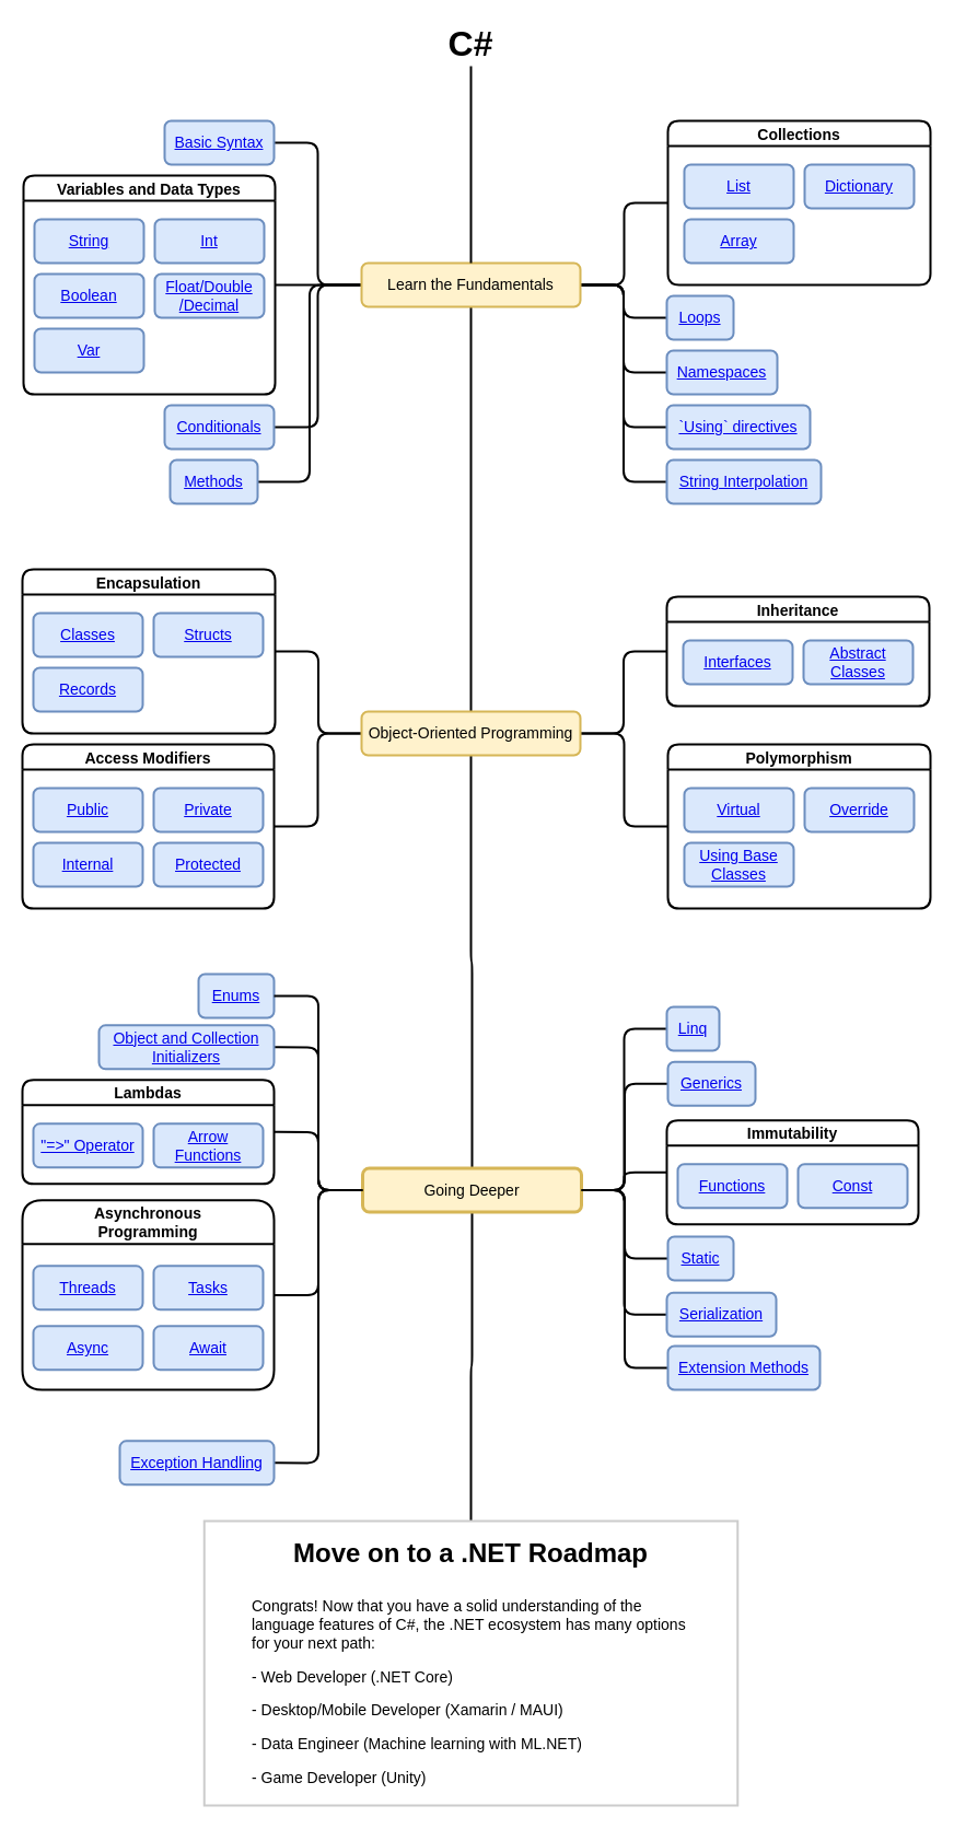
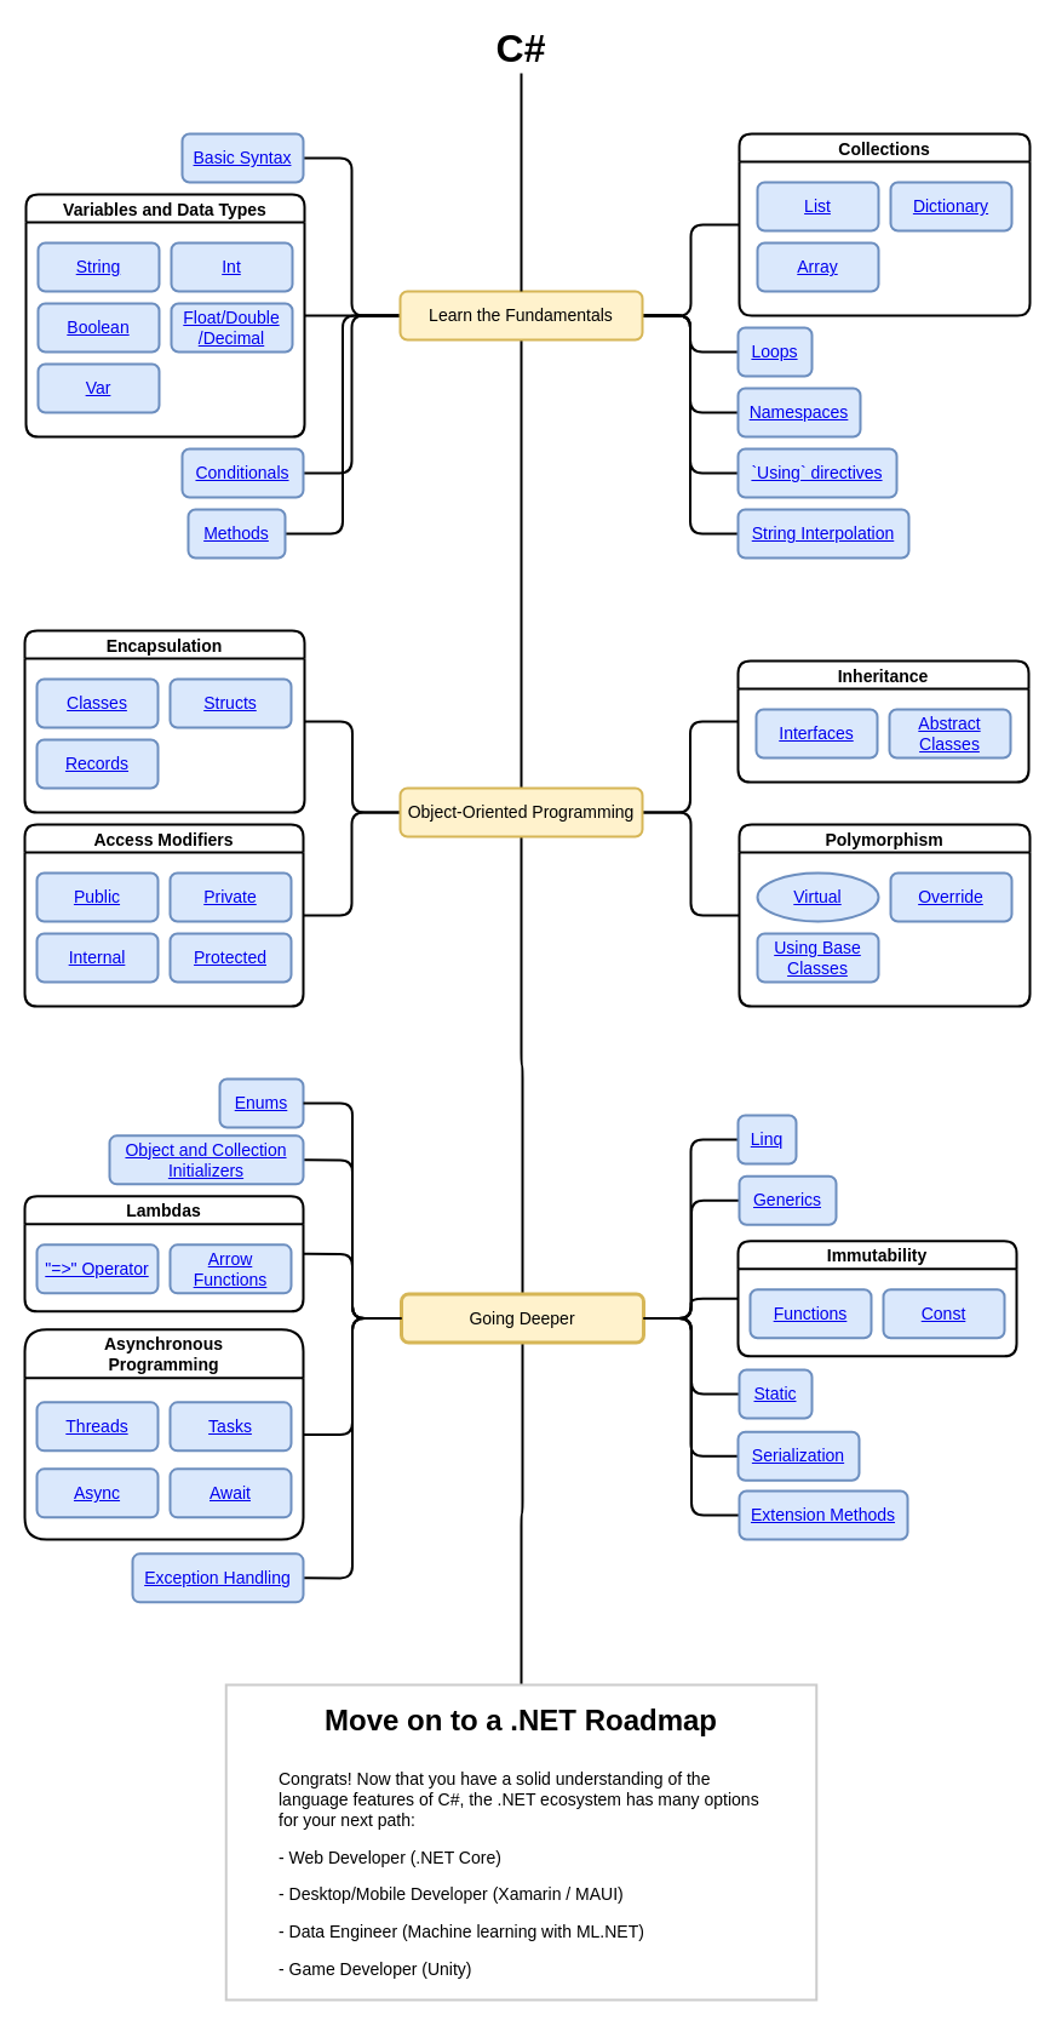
- <mxCell id="35" value="&lt;a href=&quot;https://docs.microsoft.com/en-us/dotnet/csharp/language-reference/keywords/virtual&quot;&gt;Virtual&lt;/a&gt;" style="rounded=1;whiteSpace=wrap;html=1;fillColor=#dae8fc;strokeColor=#6c8ebf;strokeWidth=2;fontSize=14;" parent="34" vertex="1"><mxGeometry x="15" y="40" width="100" height="40" as="geometry" /></mxCell>
+ <mxCell id="35" value="&lt;a href=&quot;https://docs.microsoft.com/en-us/dotnet/csharp/language-reference/keywords/virtual&quot;&gt;Virtual&lt;/a&gt;" style="ellipse;whiteSpace=wrap;html=1;fillColor=#dae8fc;strokeColor=#6c8ebf;strokeWidth=2;fontSize=14;" parent="34" vertex="1"><mxGeometry x="15" y="40" width="100" height="40" as="geometry" /></mxCell>
- <mxCell id="83" value="&lt;div style=&quot;font-size: 14px&quot;&gt;&lt;a href=&quot;https://docs.microsoft.com/en-us/dotnet/csharp/fundamentals/exceptions/exception-handling&quot;&gt;Exception Handling&lt;/a&gt;&lt;br style=&quot;font-size: 14px&quot;&gt;&lt;/div&gt;" style="rounded=1;whiteSpace=wrap;html=1;fillColor=#dae8fc;strokeColor=#6c8ebf;strokeWidth=2;fontSize=14;" parent="1" vertex="1"><mxGeometry x="109" y="1316.87" width="141" height="40" as="geometry" /></mxCell>
+ <mxCell id="83" value="&lt;div style=&quot;font-size: 14px&quot;&gt;&lt;a href=&quot;https://docs.microsoft.com/en-us/dotnet/csharp/fundamentals/exceptions/exception-handling&quot;&gt;Exception Handling&lt;/a&gt;&lt;br style=&quot;font-size: 14px&quot;&gt;&lt;/div&gt;" style="rounded=1;whiteSpace=wrap;html=1;fillColor=#dae8fc;strokeColor=#6c8ebf;strokeWidth=2;fontSize=14;" parent="1" vertex="1"><mxGeometry x="109" y="1281.87" width="141" height="40" as="geometry" /></mxCell>
